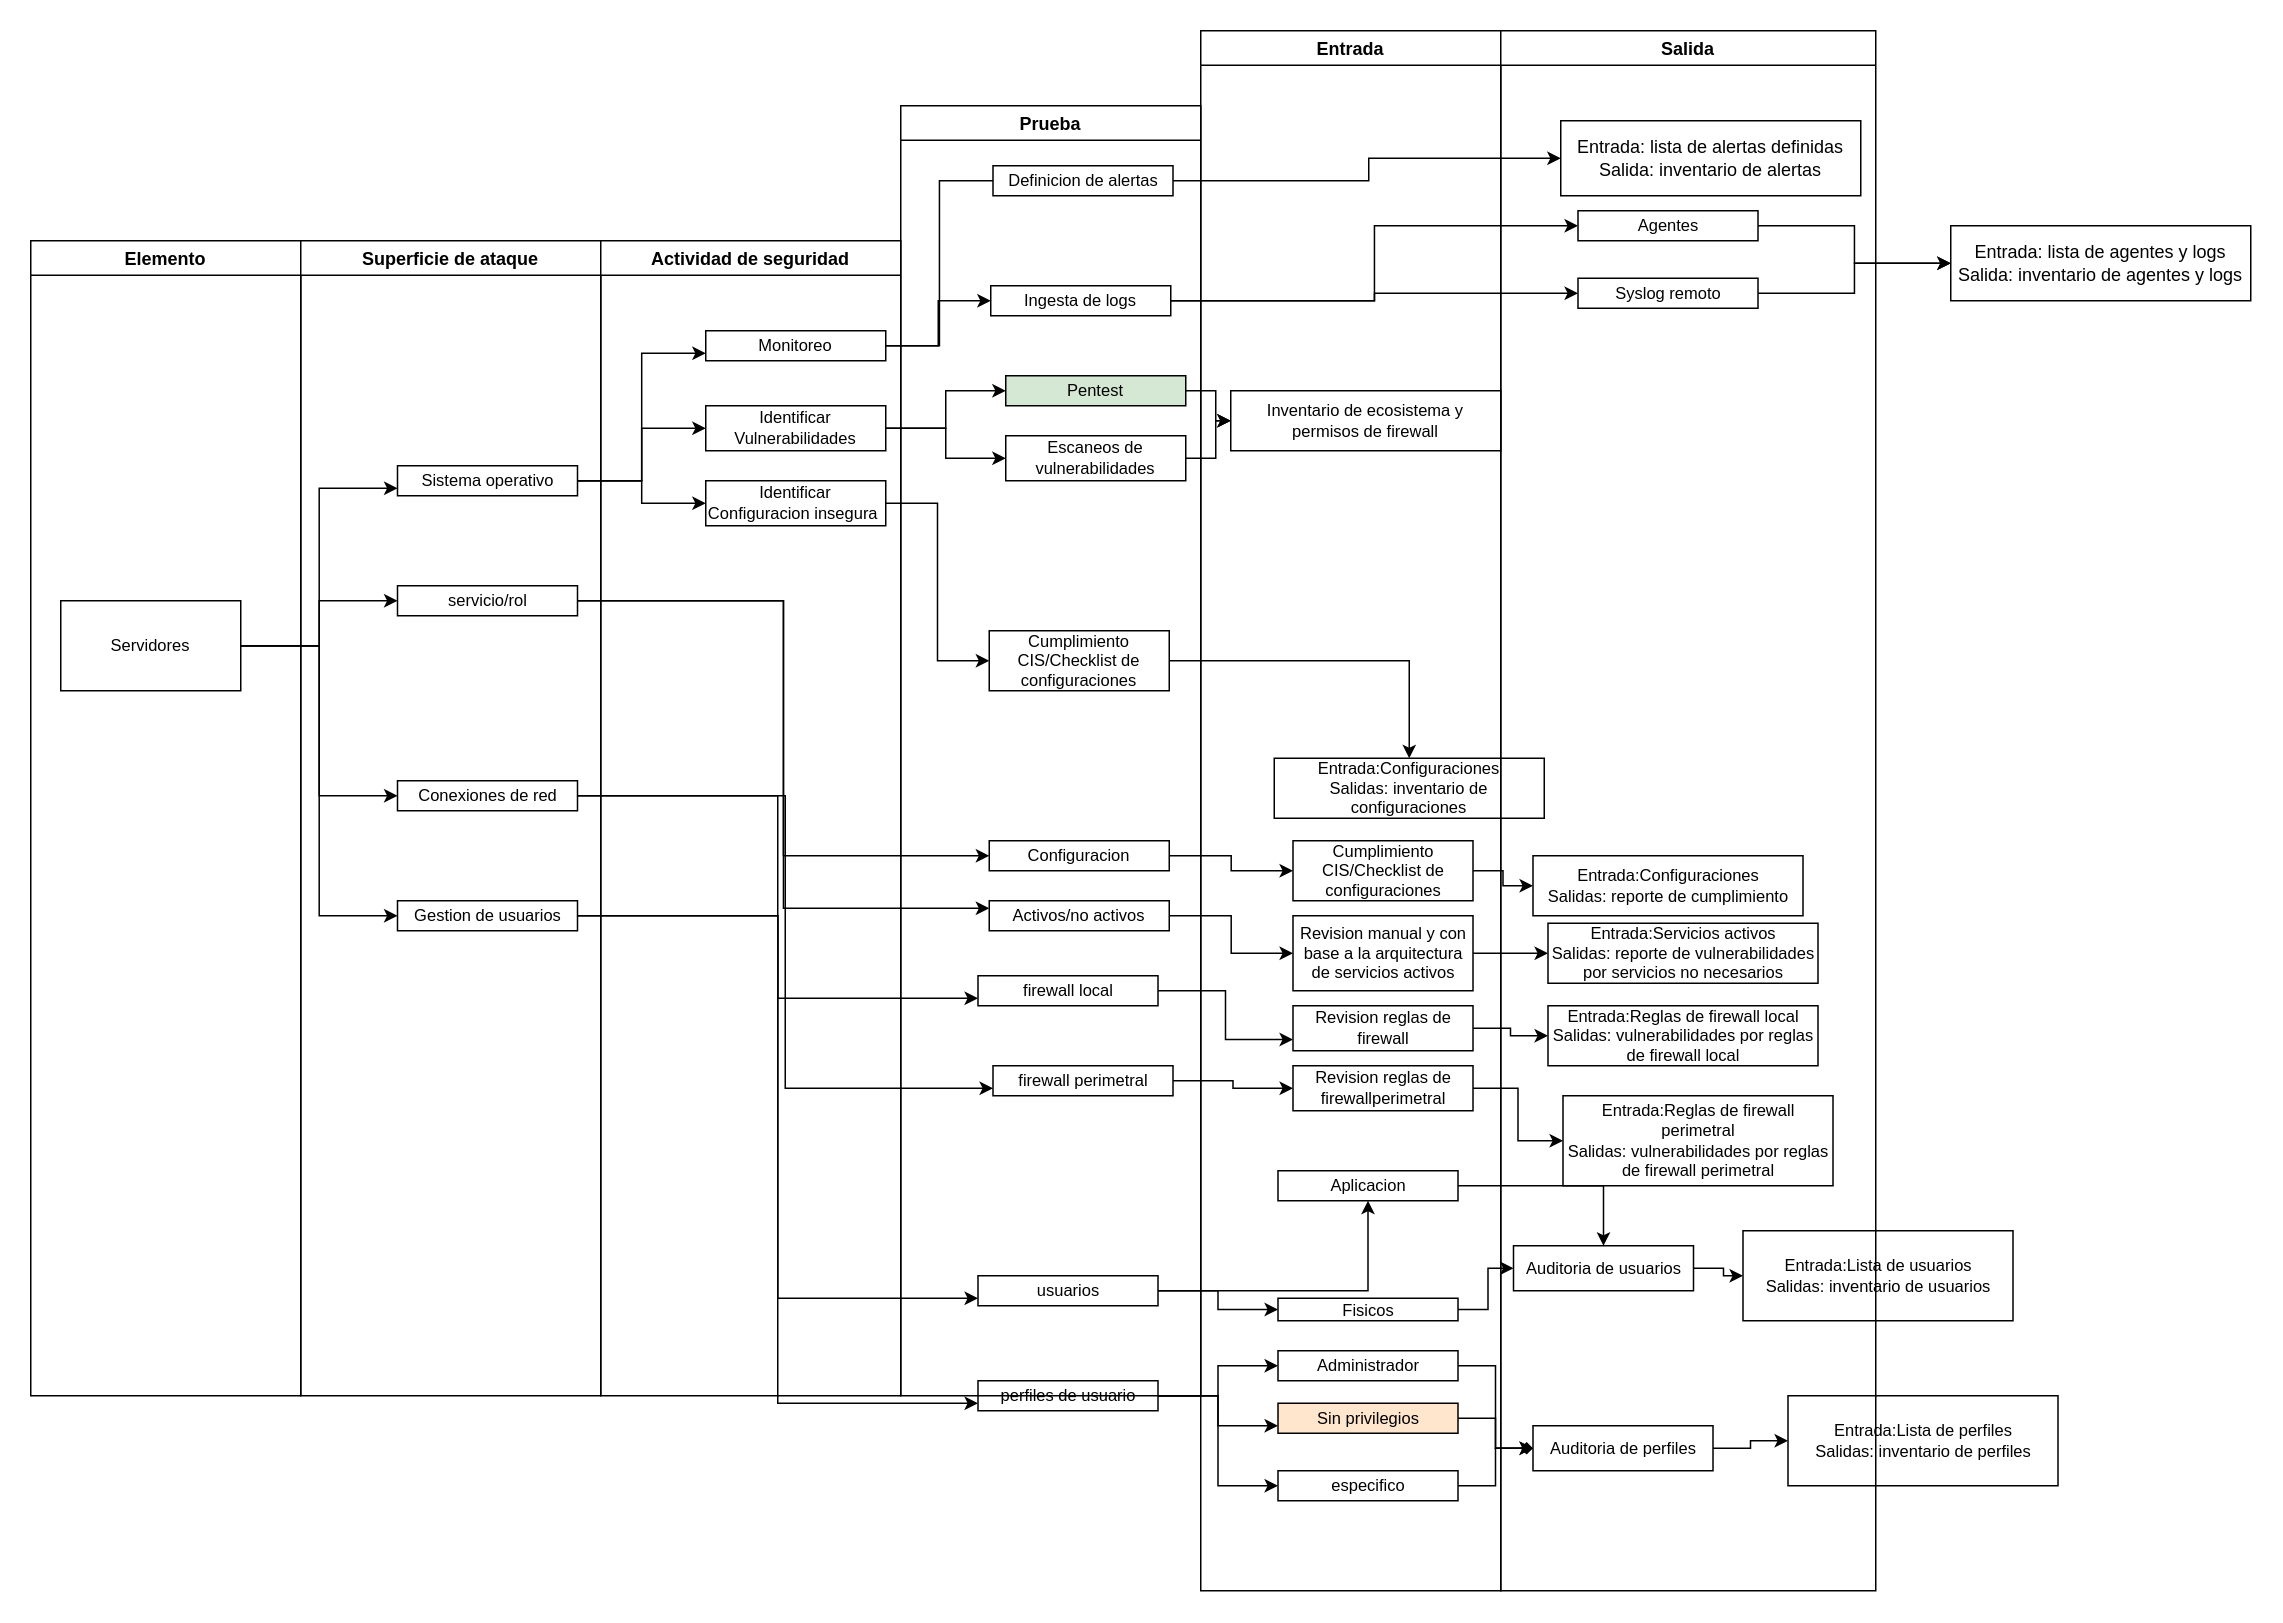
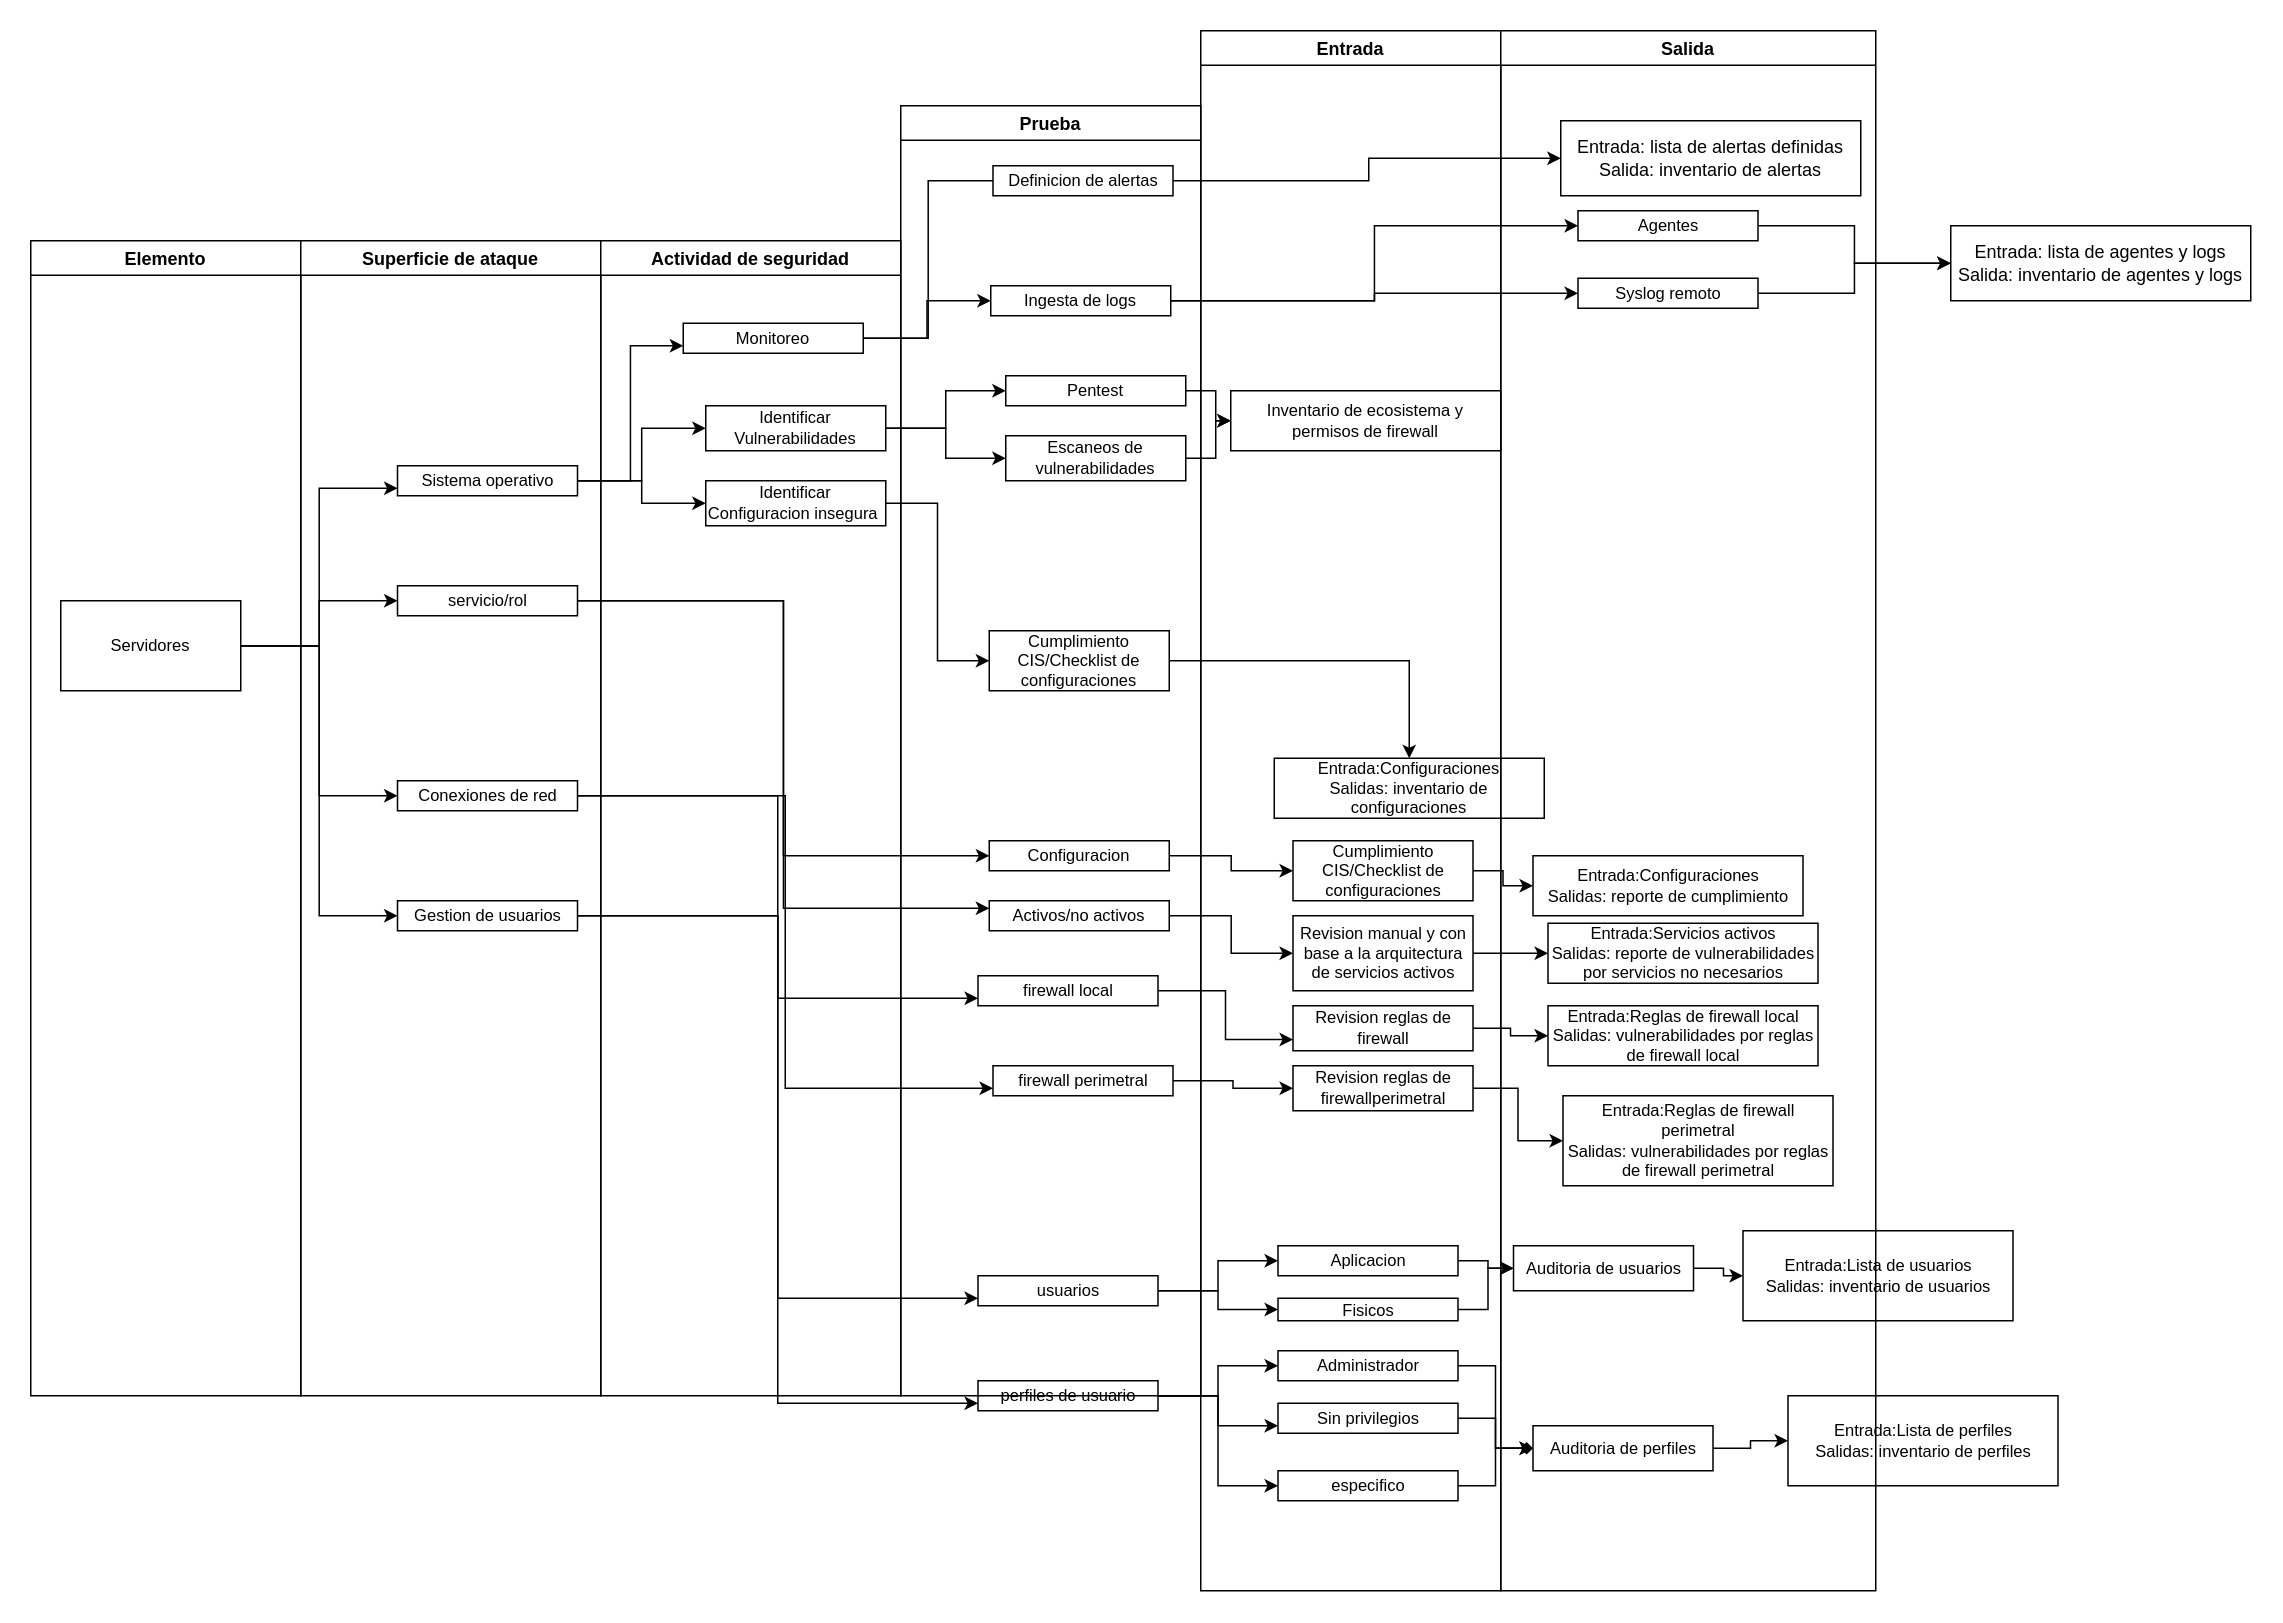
- <mxCell id="86" value="Monitoreo" style="rounded=0;whiteSpace=wrap;html=1;fontSize=11;" vertex="1" parent="85"><mxGeometry x="70" y="60" width="120" height="20" as="geometry" /></mxCell>
+ <mxCell id="86" value="Monitoreo" style="rounded=0;whiteSpace=wrap;html=1;fontSize=11;" vertex="1" parent="85"><mxGeometry x="55" y="55" width="120" height="20" as="geometry" /></mxCell>
- <mxCell id="89" value="Pentest" style="rounded=0;whiteSpace=wrap;html=1;fontSize=11;fillColor=#d5e8d4;" vertex="1" parent="88"><mxGeometry x="70" y="180" width="120" height="20" as="geometry" /></mxCell>
+ <mxCell id="89" value="Pentest" style="rounded=0;whiteSpace=wrap;html=1;fontSize=11;" vertex="1" parent="88"><mxGeometry x="70" y="180" width="120" height="20" as="geometry" /></mxCell>
- <mxCell id="64" value="Aplicacion" style="whiteSpace=wrap;html=1;rounded=0;fontSize=11;" vertex="1" parent="1"><mxGeometry x="851.5" y="780" width="120" height="20" as="geometry" /></mxCell>
+ <mxCell id="64" value="Aplicacion" style="whiteSpace=wrap;html=1;rounded=0;fontSize=11;" vertex="1" parent="1"><mxGeometry x="851.5" y="830" width="120" height="20" as="geometry" /></mxCell>
- <mxCell id="70" value="Sin privilegios" style="whiteSpace=wrap;html=1;rounded=0;fontSize=11;fillColor=#ffe6cc;" vertex="1" parent="1"><mxGeometry x="851.5" y="935" width="120" height="20" as="geometry" /></mxCell>
+ <mxCell id="70" value="Sin privilegios" style="whiteSpace=wrap;html=1;rounded=0;fontSize=11;" vertex="1" parent="1"><mxGeometry x="851.5" y="935" width="120" height="20" as="geometry" /></mxCell>
